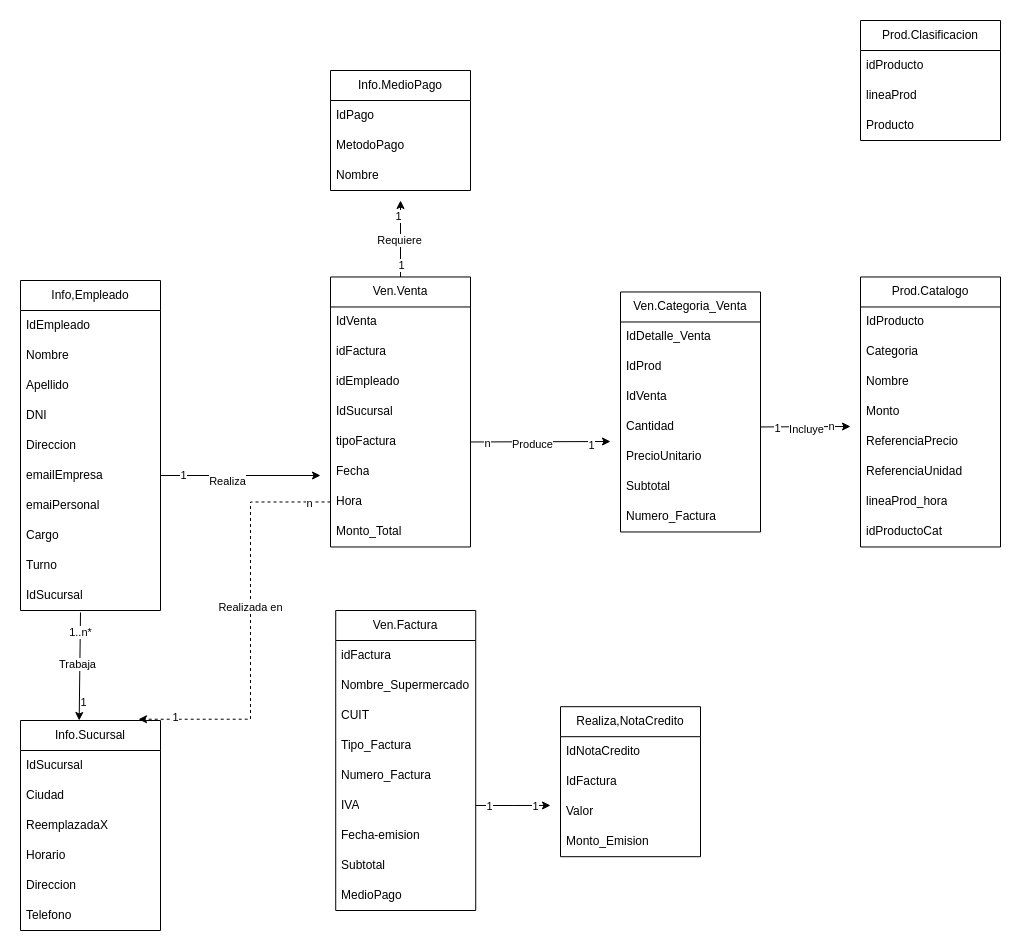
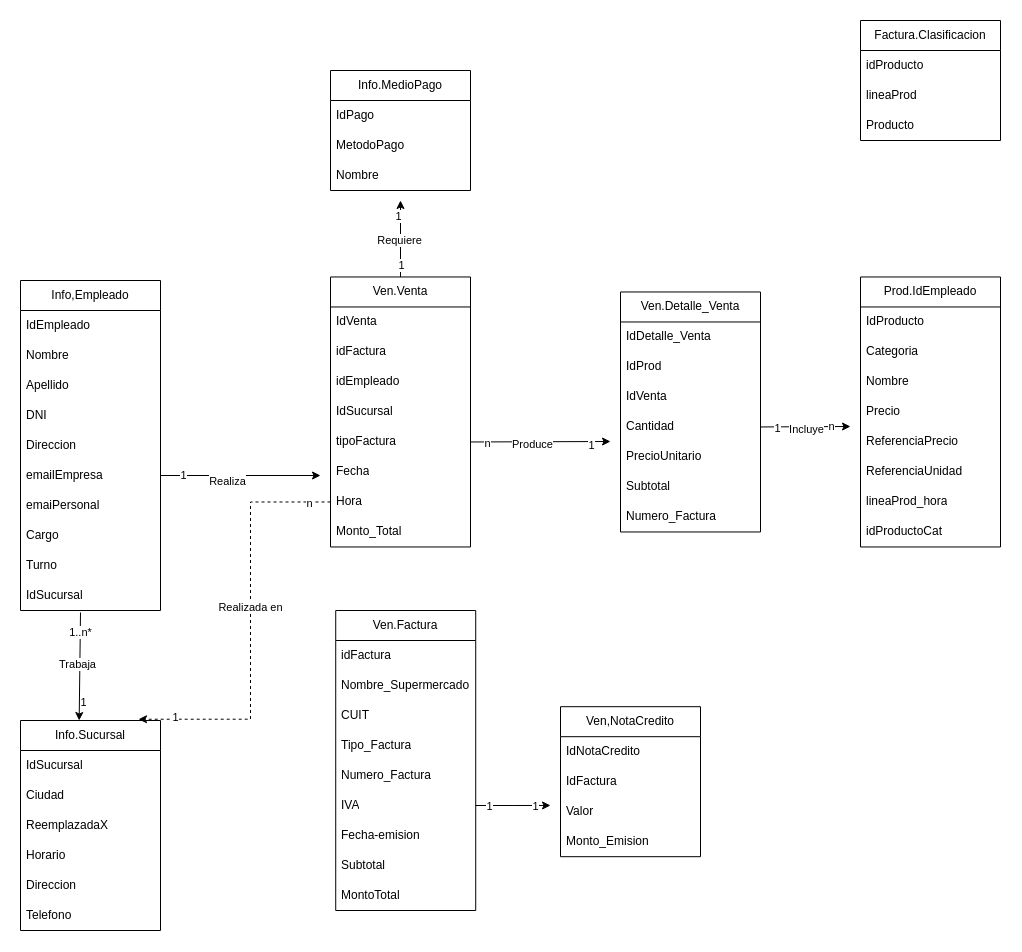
- <mxCell id="16" value="Prod.Clasificacion" style="swimlane;fontStyle=0;childLayout=stackLayout;horizontal=1;startSize=30;horizontalStack=0;resizeParent=1;resizeParentMax=0;resizeLast=0;collapsible=1;marginBottom=0;whiteSpace=wrap;html=1;" parent="1" vertex="1"><mxGeometry x="860" y="20" width="140" height="120" as="geometry" /></mxCell>
+ <mxCell id="16" value="Factura.Clasificacion" style="swimlane;fontStyle=0;childLayout=stackLayout;horizontal=1;startSize=30;horizontalStack=0;resizeParent=1;resizeParentMax=0;resizeLast=0;collapsible=1;marginBottom=0;whiteSpace=wrap;html=1;" parent="1" vertex="1"><mxGeometry x="860" y="20" width="140" height="120" as="geometry" /></mxCell>
- <mxCell id="20" value="Prod.Catalogo" style="swimlane;fontStyle=0;childLayout=stackLayout;horizontal=1;startSize=30;horizontalStack=0;resizeParent=1;resizeParentMax=0;resizeLast=0;collapsible=1;marginBottom=0;whiteSpace=wrap;html=1;" parent="1" vertex="1"><mxGeometry x="860" y="276.47" width="140" height="270" as="geometry" /></mxCell>
+ <mxCell id="20" value="Prod.IdEmpleado" style="swimlane;fontStyle=0;childLayout=stackLayout;horizontal=1;startSize=30;horizontalStack=0;resizeParent=1;resizeParentMax=0;resizeLast=0;collapsible=1;marginBottom=0;whiteSpace=wrap;html=1;" parent="1" vertex="1"><mxGeometry x="860" y="276.47" width="140" height="270" as="geometry" /></mxCell>
- <mxCell id="70" value="Ven.Categoria_Venta" style="swimlane;fontStyle=0;childLayout=stackLayout;horizontal=1;startSize=30;horizontalStack=0;resizeParent=1;resizeParentMax=0;resizeLast=0;collapsible=1;marginBottom=0;whiteSpace=wrap;html=1;" parent="1" vertex="1"><mxGeometry x="620" y="291.47" width="140" height="240" as="geometry" /></mxCell>
+ <mxCell id="70" value="Ven.Detalle_Venta" style="swimlane;fontStyle=0;childLayout=stackLayout;horizontal=1;startSize=30;horizontalStack=0;resizeParent=1;resizeParentMax=0;resizeLast=0;collapsible=1;marginBottom=0;whiteSpace=wrap;html=1;" parent="1" vertex="1"><mxGeometry x="620" y="291.47" width="140" height="240" as="geometry" /></mxCell>
- <mxCell id="24" value="Monto" style="text;strokeColor=none;fillColor=none;align=left;verticalAlign=middle;spacingLeft=4;spacingRight=4;overflow=hidden;points=[[0,0.5],[1,0.5]];portConstraint=eastwest;rotatable=0;whiteSpace=wrap;html=1;" parent="20" vertex="1"><mxGeometry y="120" width="140" height="30" as="geometry" /></mxCell>
+ <mxCell id="24" value="Precio" style="text;strokeColor=none;fillColor=none;align=left;verticalAlign=middle;spacingLeft=4;spacingRight=4;overflow=hidden;points=[[0,0.5],[1,0.5]];portConstraint=eastwest;rotatable=0;whiteSpace=wrap;html=1;" parent="20" vertex="1"><mxGeometry y="120" width="140" height="30" as="geometry" /></mxCell>
- <mxCell id="82" value="Realiza,NotaCredito" style="swimlane;fontStyle=0;childLayout=stackLayout;horizontal=1;startSize=30;horizontalStack=0;resizeParent=1;resizeParentMax=0;resizeLast=0;collapsible=1;marginBottom=0;whiteSpace=wrap;html=1;" parent="1" vertex="1"><mxGeometry x="560" y="706.19" width="140" height="150" as="geometry" /></mxCell>
+ <mxCell id="82" value="Ven,NotaCredito" style="swimlane;fontStyle=0;childLayout=stackLayout;horizontal=1;startSize=30;horizontalStack=0;resizeParent=1;resizeParentMax=0;resizeLast=0;collapsible=1;marginBottom=0;whiteSpace=wrap;html=1;" parent="1" vertex="1"><mxGeometry x="560" y="706.19" width="140" height="150" as="geometry" /></mxCell>
- <mxCell id="69" value="MedioPago" style="text;strokeColor=none;fillColor=none;align=left;verticalAlign=middle;spacingLeft=4;spacingRight=4;overflow=hidden;points=[[0,0.5],[1,0.5]];portConstraint=eastwest;rotatable=0;whiteSpace=wrap;html=1;" parent="57" vertex="1"><mxGeometry y="270" width="140" height="30" as="geometry" /></mxCell>
+ <mxCell id="69" value="MontoTotal" style="text;strokeColor=none;fillColor=none;align=left;verticalAlign=middle;spacingLeft=4;spacingRight=4;overflow=hidden;points=[[0,0.5],[1,0.5]];portConstraint=eastwest;rotatable=0;whiteSpace=wrap;html=1;" parent="57" vertex="1"><mxGeometry y="270" width="140" height="30" as="geometry" /></mxCell>
